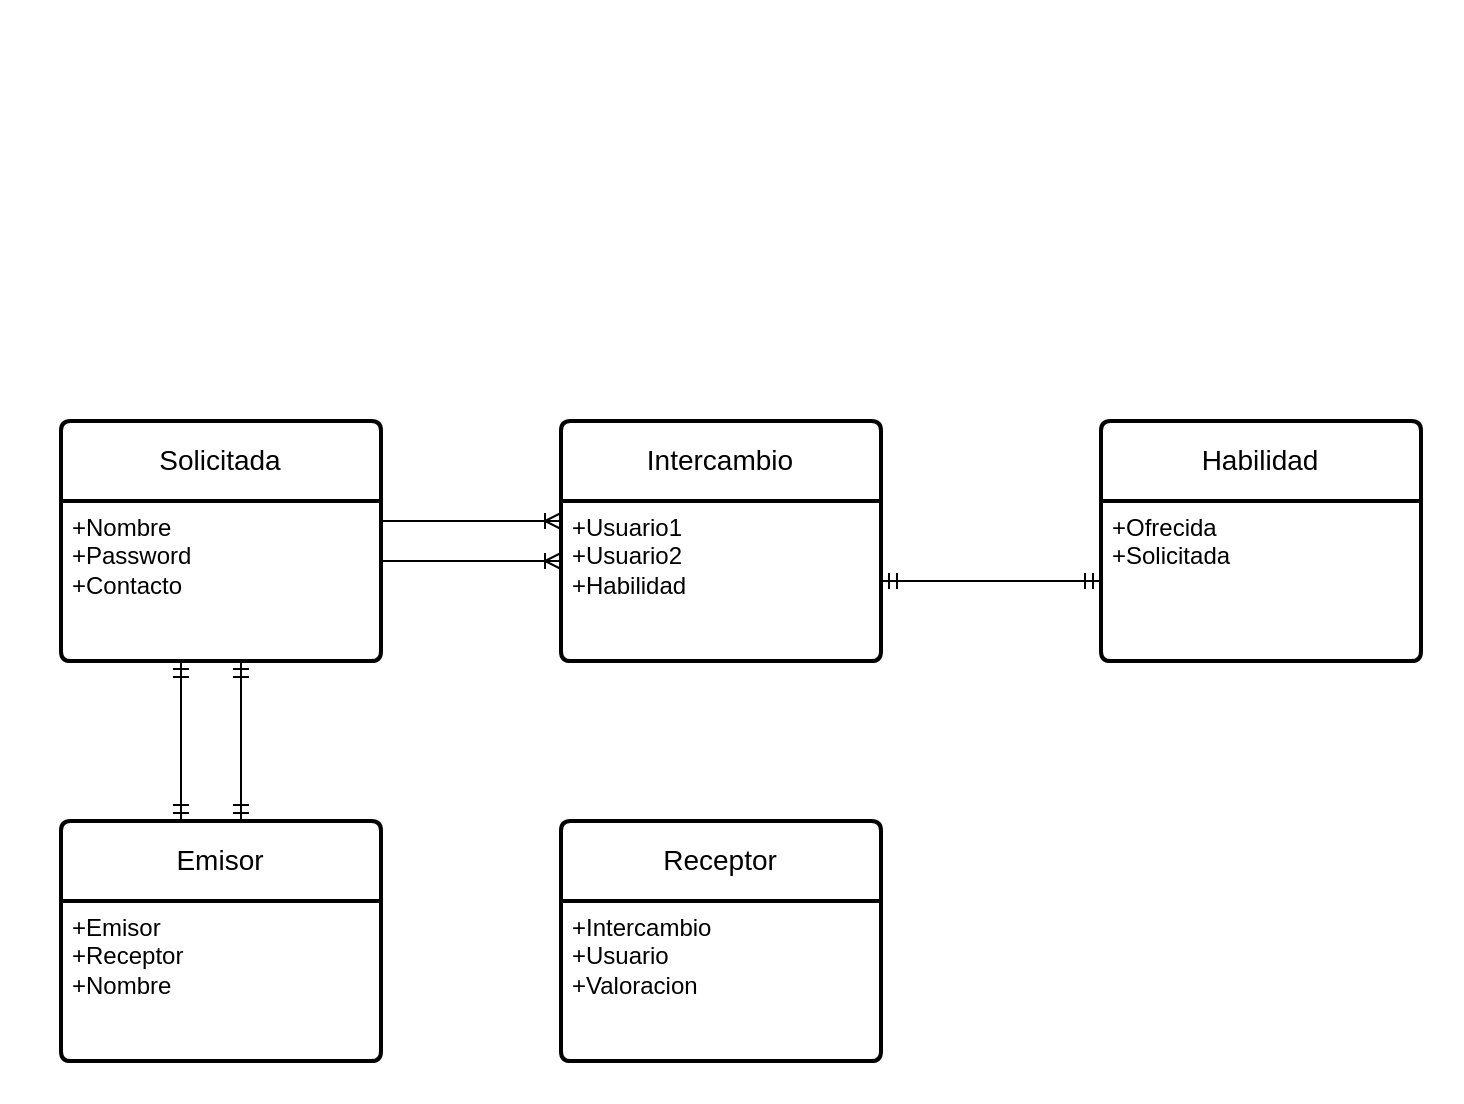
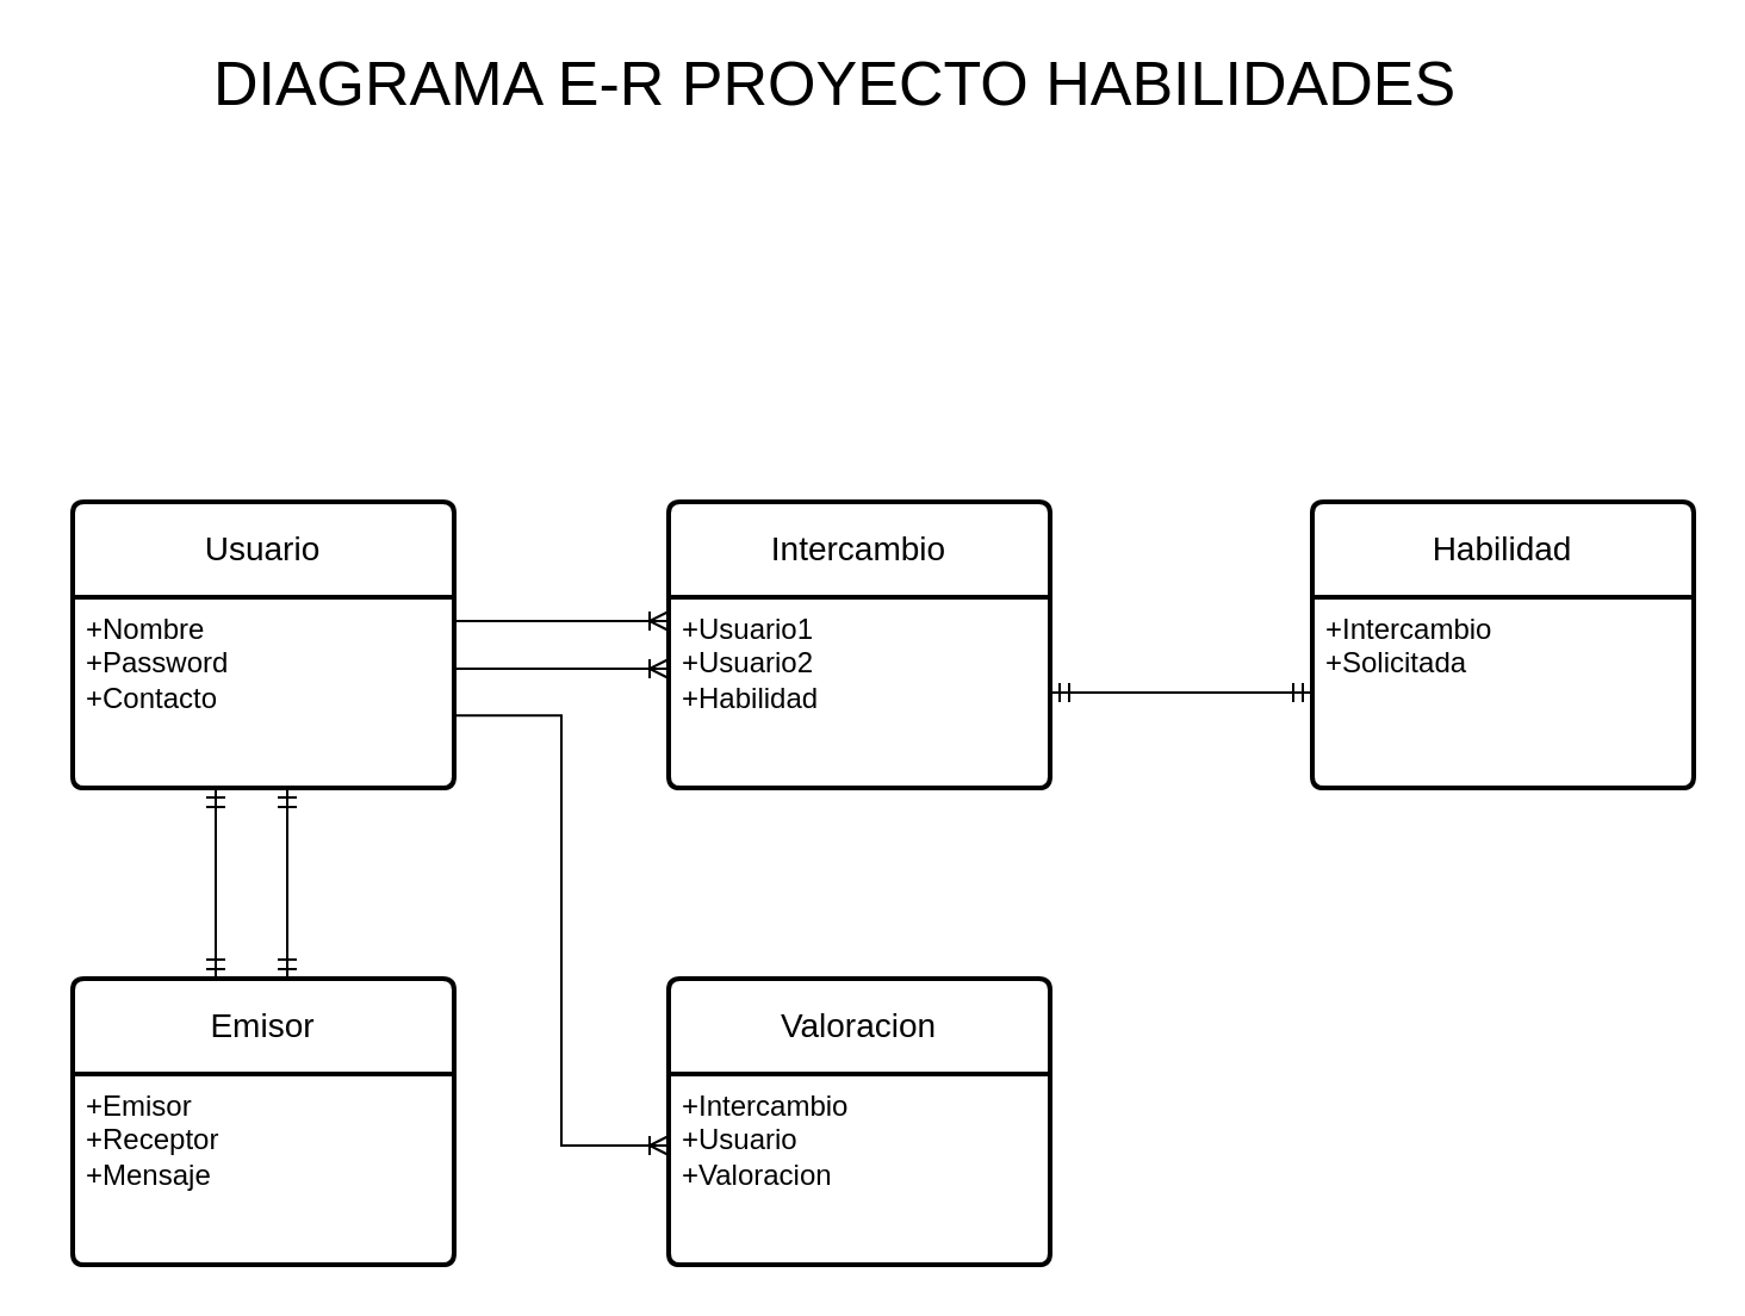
+ <mxCell id="13" value="&lt;font style=&quot;font-size: 26px;&quot;&gt;DIAGRAMA E-R PROYECTO HABILIDADES&lt;/font&gt;" style="text;html=1;align=center;verticalAlign=middle;whiteSpace=wrap;rounded=0;" parent="1" vertex="1"><mxGeometry x="20" y="20" width="660" height="30" as="geometry" /></mxCell>
- <mxCell id="2" value="Solicitada" style="swimlane;childLayout=stackLayout;horizontal=1;startSize=40;horizontalStack=0;rounded=1;fontSize=14;fontStyle=0;strokeWidth=2;resizeParent=0;resizeLast=1;shadow=0;dashed=0;align=center;arcSize=4;whiteSpace=wrap;html=1;" parent="1" vertex="1"><mxGeometry x="30" y="210" width="160" height="120" as="geometry" /></mxCell>
+ <mxCell id="2" value="Usuario" style="swimlane;childLayout=stackLayout;horizontal=1;startSize=40;horizontalStack=0;rounded=1;fontSize=14;fontStyle=0;strokeWidth=2;resizeParent=0;resizeLast=1;shadow=0;dashed=0;align=center;arcSize=4;whiteSpace=wrap;html=1;" parent="1" vertex="1"><mxGeometry x="30" y="210" width="160" height="120" as="geometry" /></mxCell>
- <mxCell id="5" value="+Ofrecida&lt;br&gt;+Solicitada" style="align=left;strokeColor=none;fillColor=none;spacingLeft=4;fontSize=12;verticalAlign=top;resizable=0;rotatable=0;part=1;html=1;" parent="4" vertex="1"><mxGeometry y="40" width="160" height="80" as="geometry" /></mxCell>
+ <mxCell id="5" value="+Intercambio&lt;br&gt;+Solicitada" style="align=left;strokeColor=none;fillColor=none;spacingLeft=4;fontSize=12;verticalAlign=top;resizable=0;rotatable=0;part=1;html=1;" parent="4" vertex="1"><mxGeometry y="40" width="160" height="80" as="geometry" /></mxCell>
+ <mxCell id="18" value="" style="edgeStyle=orthogonalEdgeStyle;rounded=0;orthogonalLoop=1;jettySize=auto;html=1;entryX=1.003;entryY=0.62;entryDx=0;entryDy=0;entryPerimeter=0;endArrow=none;endFill=0;startArrow=ERoneToMany;startFill=0;" parent="1" source="12" target="3" edge="1"><mxGeometry relative="1" as="geometry"><mxPoint x="230" y="300" as="targetPoint" /><Array as="points"><mxPoint x="235" y="480" /><mxPoint x="235" y="300" /></Array></mxGeometry></mxCell>
- <mxCell id="11" value="Receptor" style="swimlane;childLayout=stackLayout;horizontal=1;startSize=40;horizontalStack=0;rounded=1;fontSize=14;fontStyle=0;strokeWidth=2;resizeParent=0;resizeLast=1;shadow=0;dashed=0;align=center;arcSize=4;whiteSpace=wrap;html=1;" parent="1" vertex="1"><mxGeometry x="280" y="410" width="160" height="120" as="geometry" /></mxCell>
+ <mxCell id="11" value="Valoracion" style="swimlane;childLayout=stackLayout;horizontal=1;startSize=40;horizontalStack=0;rounded=1;fontSize=14;fontStyle=0;strokeWidth=2;resizeParent=0;resizeLast=1;shadow=0;dashed=0;align=center;arcSize=4;whiteSpace=wrap;html=1;" parent="1" vertex="1"><mxGeometry x="280" y="410" width="160" height="120" as="geometry" /></mxCell>
- <mxCell id="10" value="+Emisor&lt;br&gt;+Receptor&lt;div&gt;+Nombre&lt;/div&gt;" style="align=left;strokeColor=none;fillColor=none;spacingLeft=4;fontSize=12;verticalAlign=top;resizable=0;rotatable=0;part=1;html=1;" parent="9" vertex="1"><mxGeometry y="40" width="160" height="80" as="geometry" /></mxCell>
+ <mxCell id="10" value="+Emisor&lt;br&gt;+Receptor&lt;div&gt;+Mensaje&lt;/div&gt;" style="align=left;strokeColor=none;fillColor=none;spacingLeft=4;fontSize=12;verticalAlign=top;resizable=0;rotatable=0;part=1;html=1;" parent="9" vertex="1"><mxGeometry y="40" width="160" height="80" as="geometry" /></mxCell>
